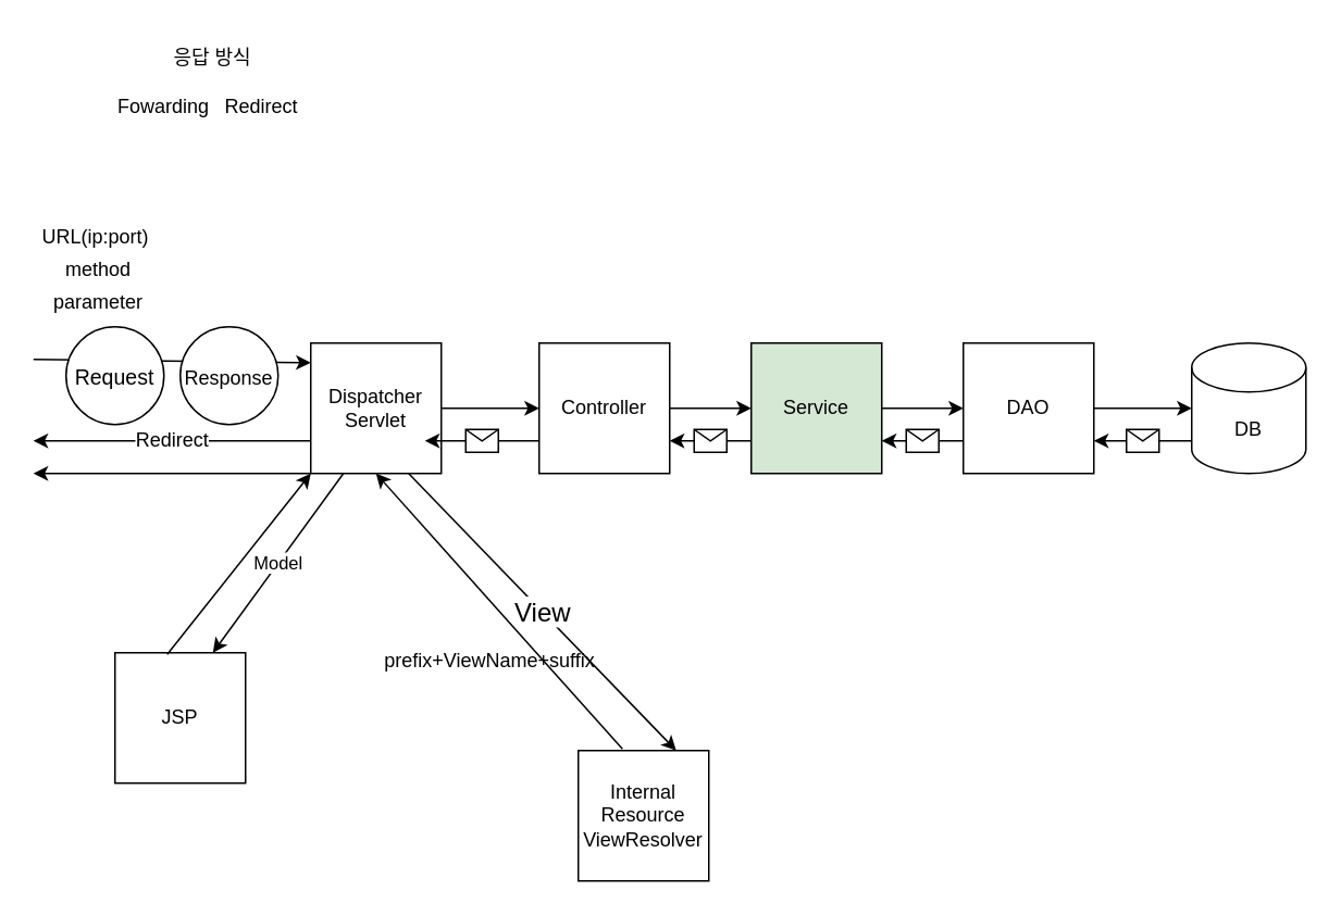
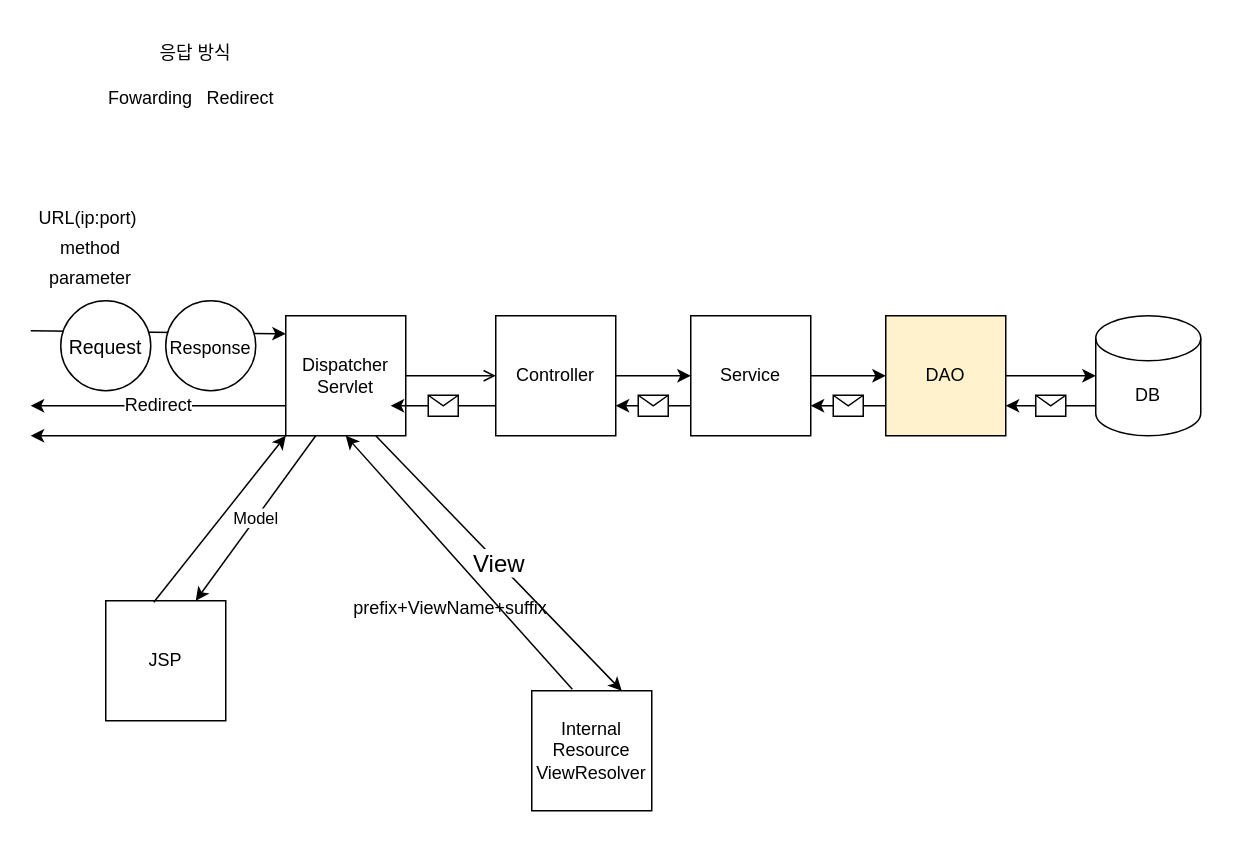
- <mxCell id="11" value="" style="edgeStyle=orthogonalEdgeStyle;rounded=0;orthogonalLoop=1;jettySize=auto;html=1;" parent="1" source="12" target="9" edge="1"><mxGeometry relative="1" as="geometry" /></mxCell>
+ <mxCell id="11" value="" style="edgeStyle=orthogonalEdgeStyle;rounded=0;orthogonalLoop=1;jettySize=auto;html=1;endArrow=open;" parent="1" source="12" target="9" edge="1"><mxGeometry relative="1" as="geometry" /></mxCell>
- <mxCell id="7" value="Service" style="whiteSpace=wrap;html=1;aspect=fixed;fillColor=#d5e8d4;" parent="1" vertex="1"><mxGeometry x="460" y="210" width="80" height="80" as="geometry" /></mxCell>
+ <mxCell id="7" value="Service" style="whiteSpace=wrap;html=1;aspect=fixed;" parent="1" vertex="1"><mxGeometry x="460" y="210" width="80" height="80" as="geometry" /></mxCell>
- <mxCell id="5" value="DAO" style="whiteSpace=wrap;html=1;aspect=fixed;" parent="1" vertex="1"><mxGeometry x="590" y="210" width="80" height="80" as="geometry" /></mxCell>
+ <mxCell id="5" value="DAO" style="whiteSpace=wrap;html=1;aspect=fixed;fillColor=#fff2cc;" parent="1" vertex="1"><mxGeometry x="590" y="210" width="80" height="80" as="geometry" /></mxCell>
